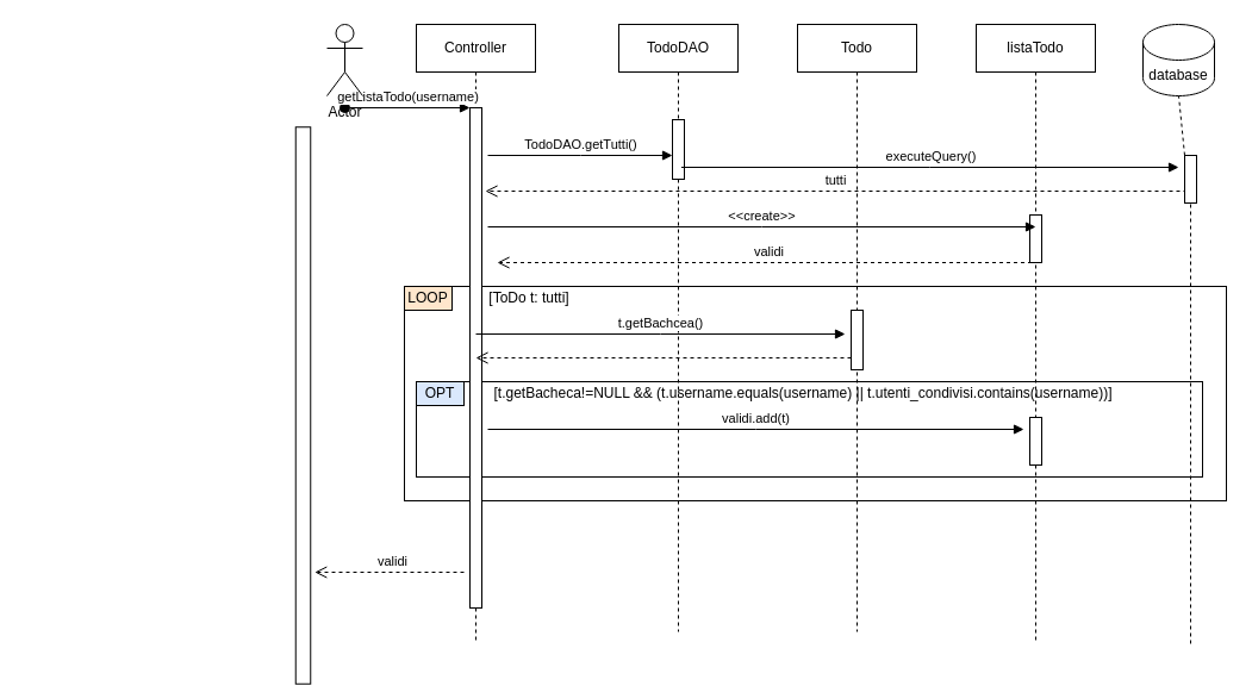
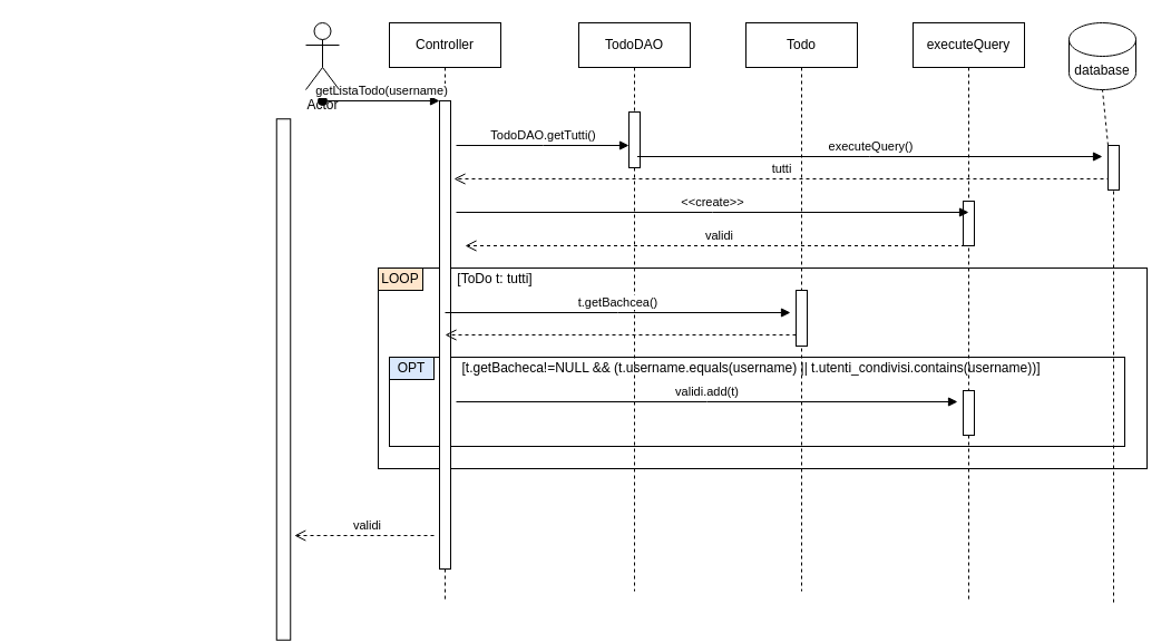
- <mxCell id="11" value="listaTodo" style="shape=umlLifeline;perimeter=lifelinePerimeter;whiteSpace=wrap;html=1;container=0;dropTarget=0;collapsible=0;recursiveResize=0;outlineConnect=0;portConstraint=eastwest;newEdgeStyle={&quot;edgeStyle&quot;:&quot;elbowEdgeStyle&quot;,&quot;elbow&quot;:&quot;vertical&quot;,&quot;curved&quot;:0,&quot;rounded&quot;:0};" parent="1" vertex="1"><mxGeometry x="819" y="20" width="100" height="520" as="geometry" /></mxCell>
+ <mxCell id="11" value="executeQuery" style="shape=umlLifeline;perimeter=lifelinePerimeter;whiteSpace=wrap;html=1;container=0;dropTarget=0;collapsible=0;recursiveResize=0;outlineConnect=0;portConstraint=eastwest;newEdgeStyle={&quot;edgeStyle&quot;:&quot;elbowEdgeStyle&quot;,&quot;elbow&quot;:&quot;vertical&quot;,&quot;curved&quot;:0,&quot;rounded&quot;:0};" parent="1" vertex="1"><mxGeometry x="819" y="20" width="100" height="520" as="geometry" /></mxCell>
